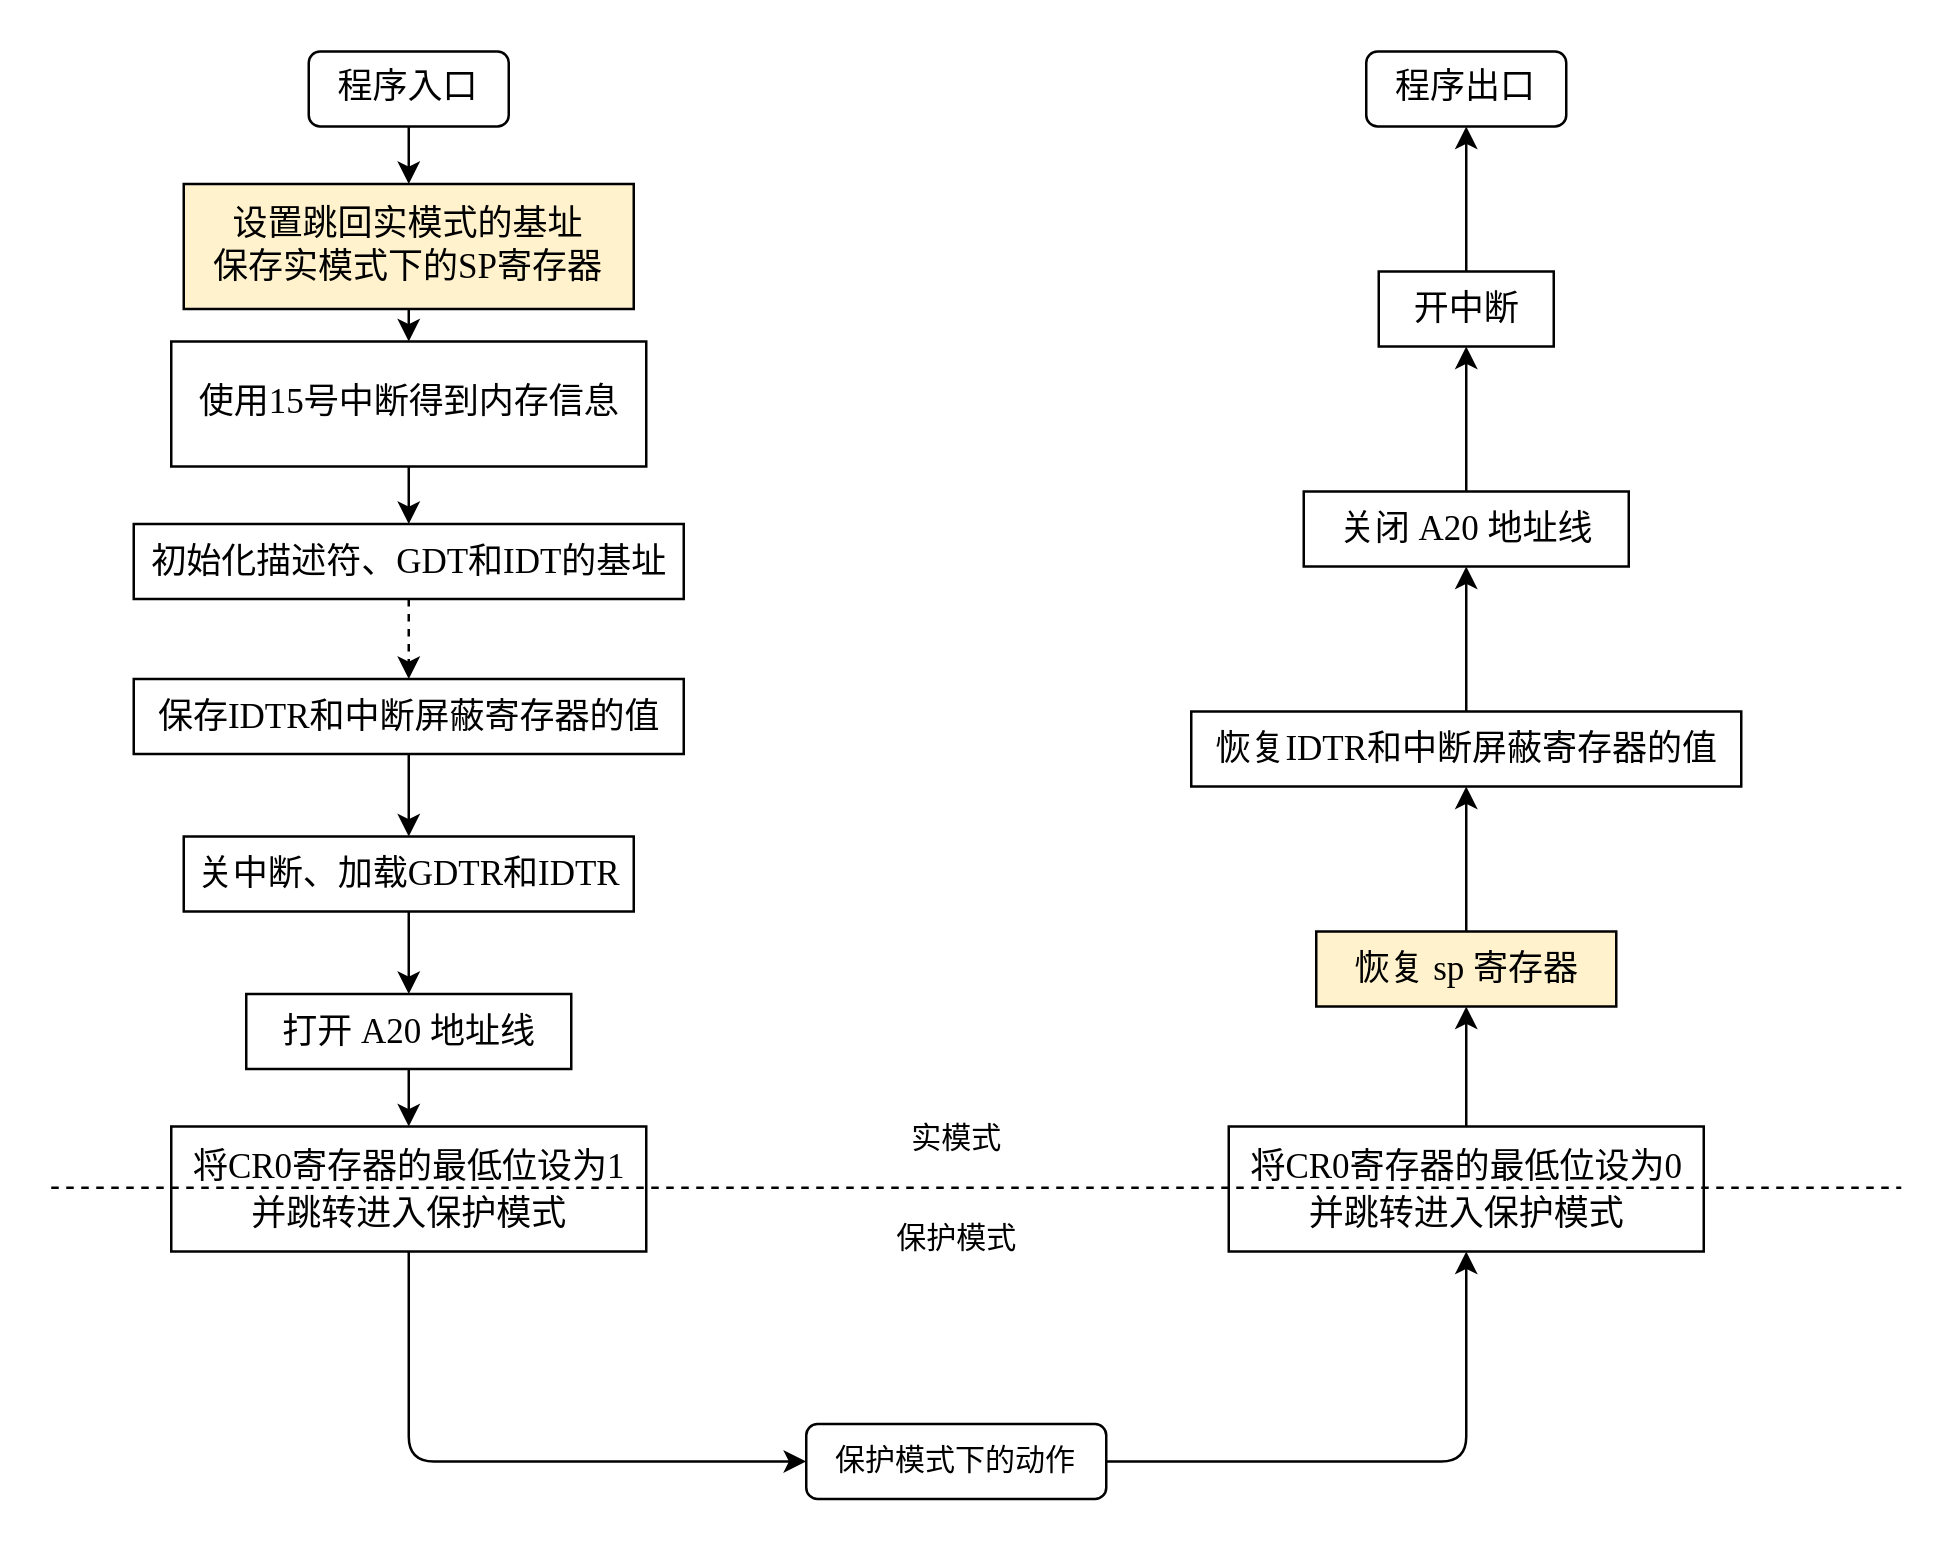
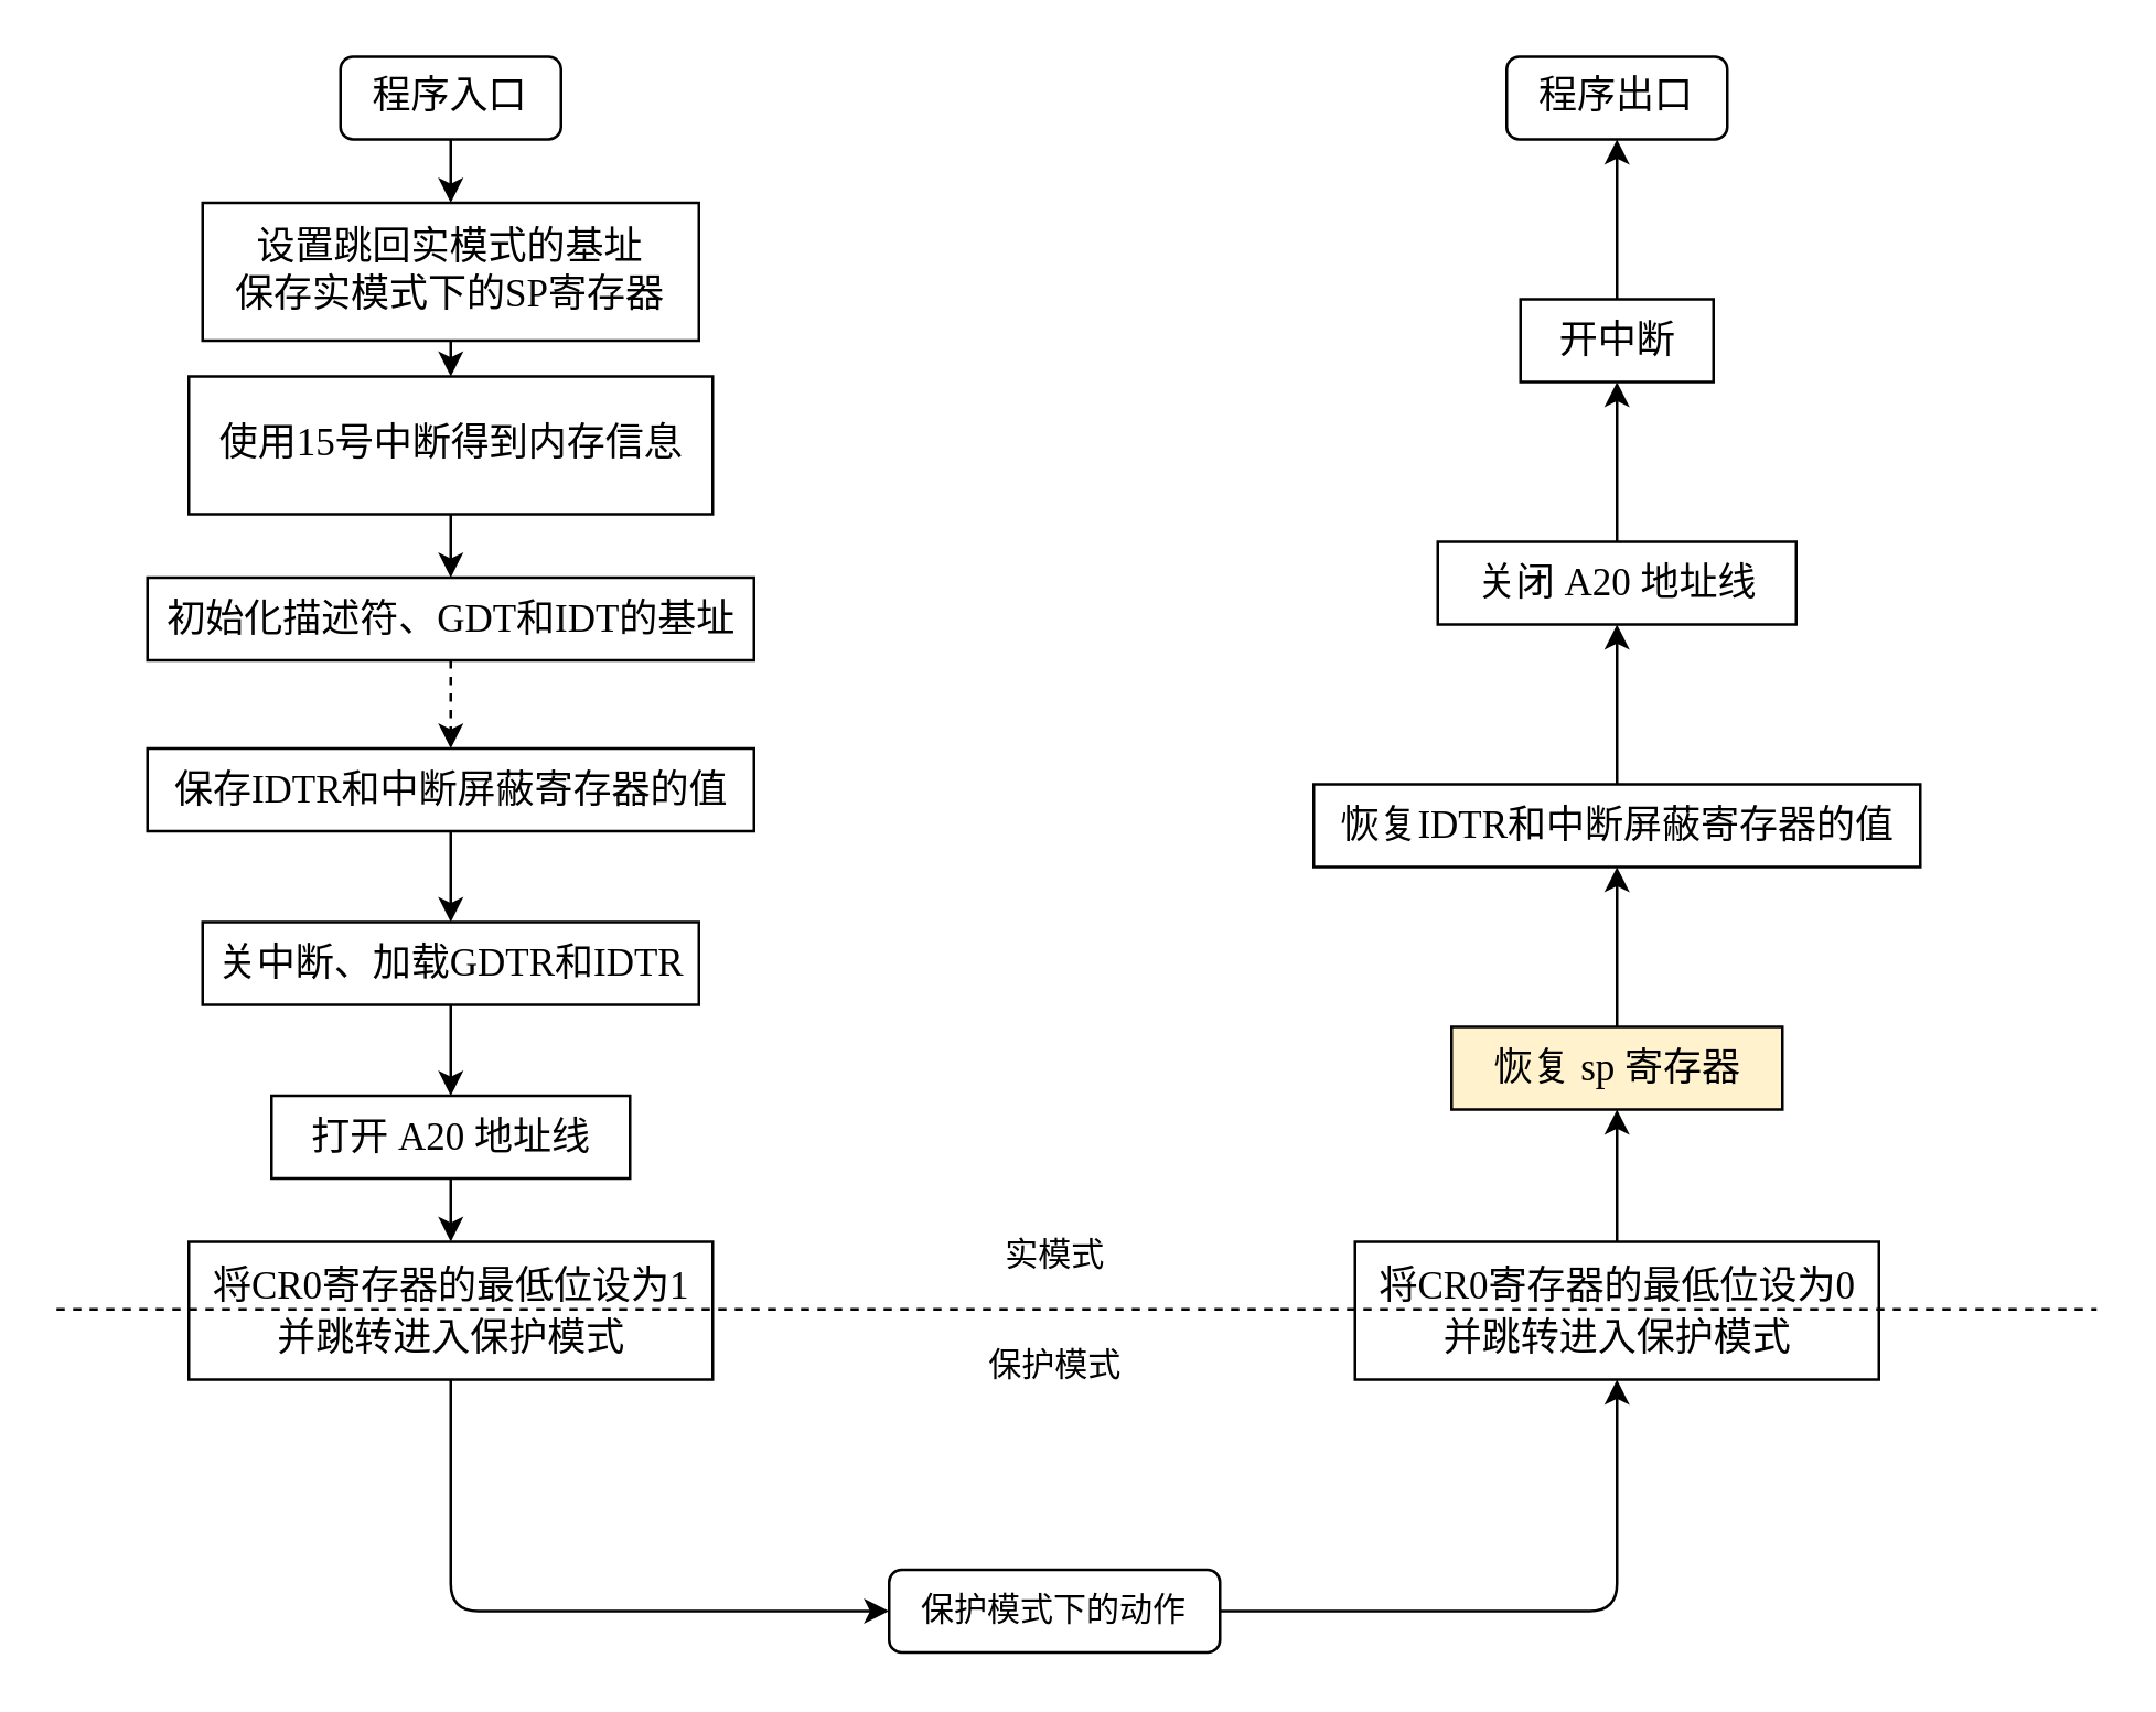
- <mxCell id="13" value="&lt;p style=&quot;margin: 0px;&quot;&gt;&lt;span style=&quot;font-size: 14px;&quot;&gt;设置跳回实模式的基址&lt;/span&gt;&lt;/p&gt;&lt;p style=&quot;margin: 0px;&quot;&gt;&lt;span style=&quot;font-size: 14px;&quot;&gt;保存实模式下的SP寄存器&lt;/span&gt;&lt;/p&gt;" style="rounded=0;whiteSpace=wrap;html=1;fontColor=default;labelBackgroundColor=none;fontFamily=宋体;fillColor=#fff2cc;" parent="1" vertex="1"><mxGeometry x="73" y="73" width="180" height="50" as="geometry" /></mxCell>
+ <mxCell id="13" value="&lt;p style=&quot;margin: 0px;&quot;&gt;&lt;span style=&quot;font-size: 14px;&quot;&gt;设置跳回实模式的基址&lt;/span&gt;&lt;/p&gt;&lt;p style=&quot;margin: 0px;&quot;&gt;&lt;span style=&quot;font-size: 14px;&quot;&gt;保存实模式下的SP寄存器&lt;/span&gt;&lt;/p&gt;" style="rounded=0;whiteSpace=wrap;html=1;fontColor=default;labelBackgroundColor=none;fontFamily=宋体;" parent="1" vertex="1"><mxGeometry x="73" y="73" width="180" height="50" as="geometry" /></mxCell>
